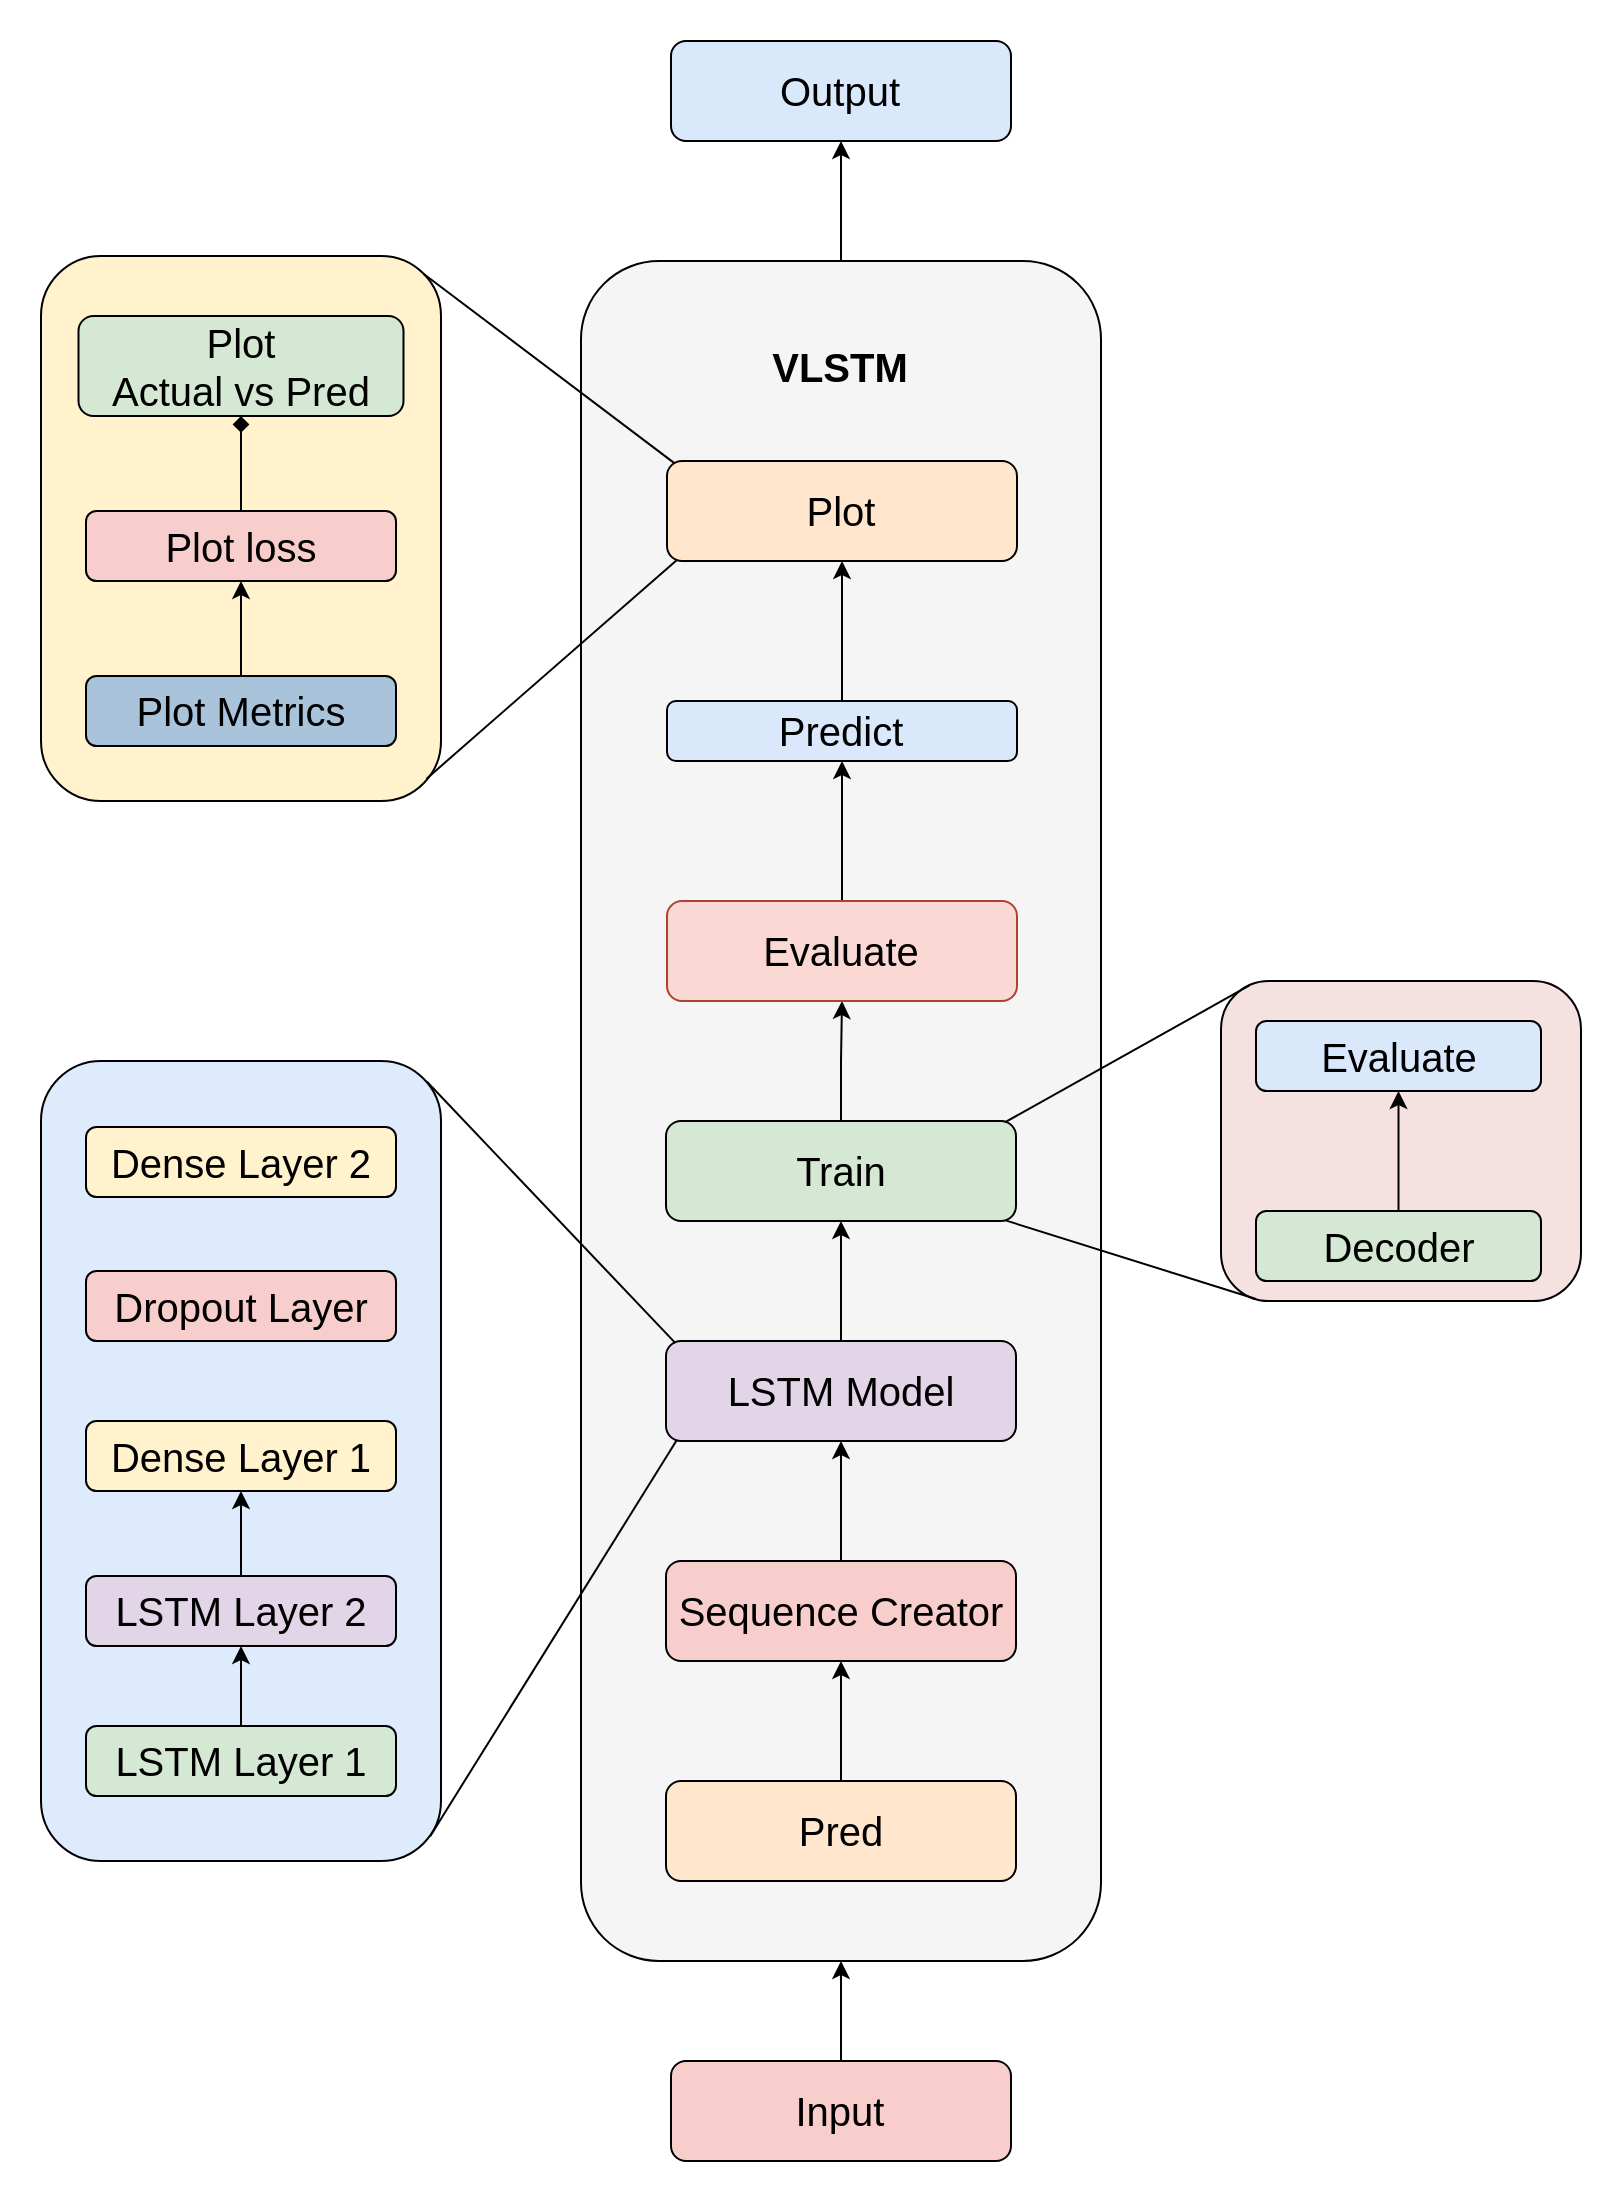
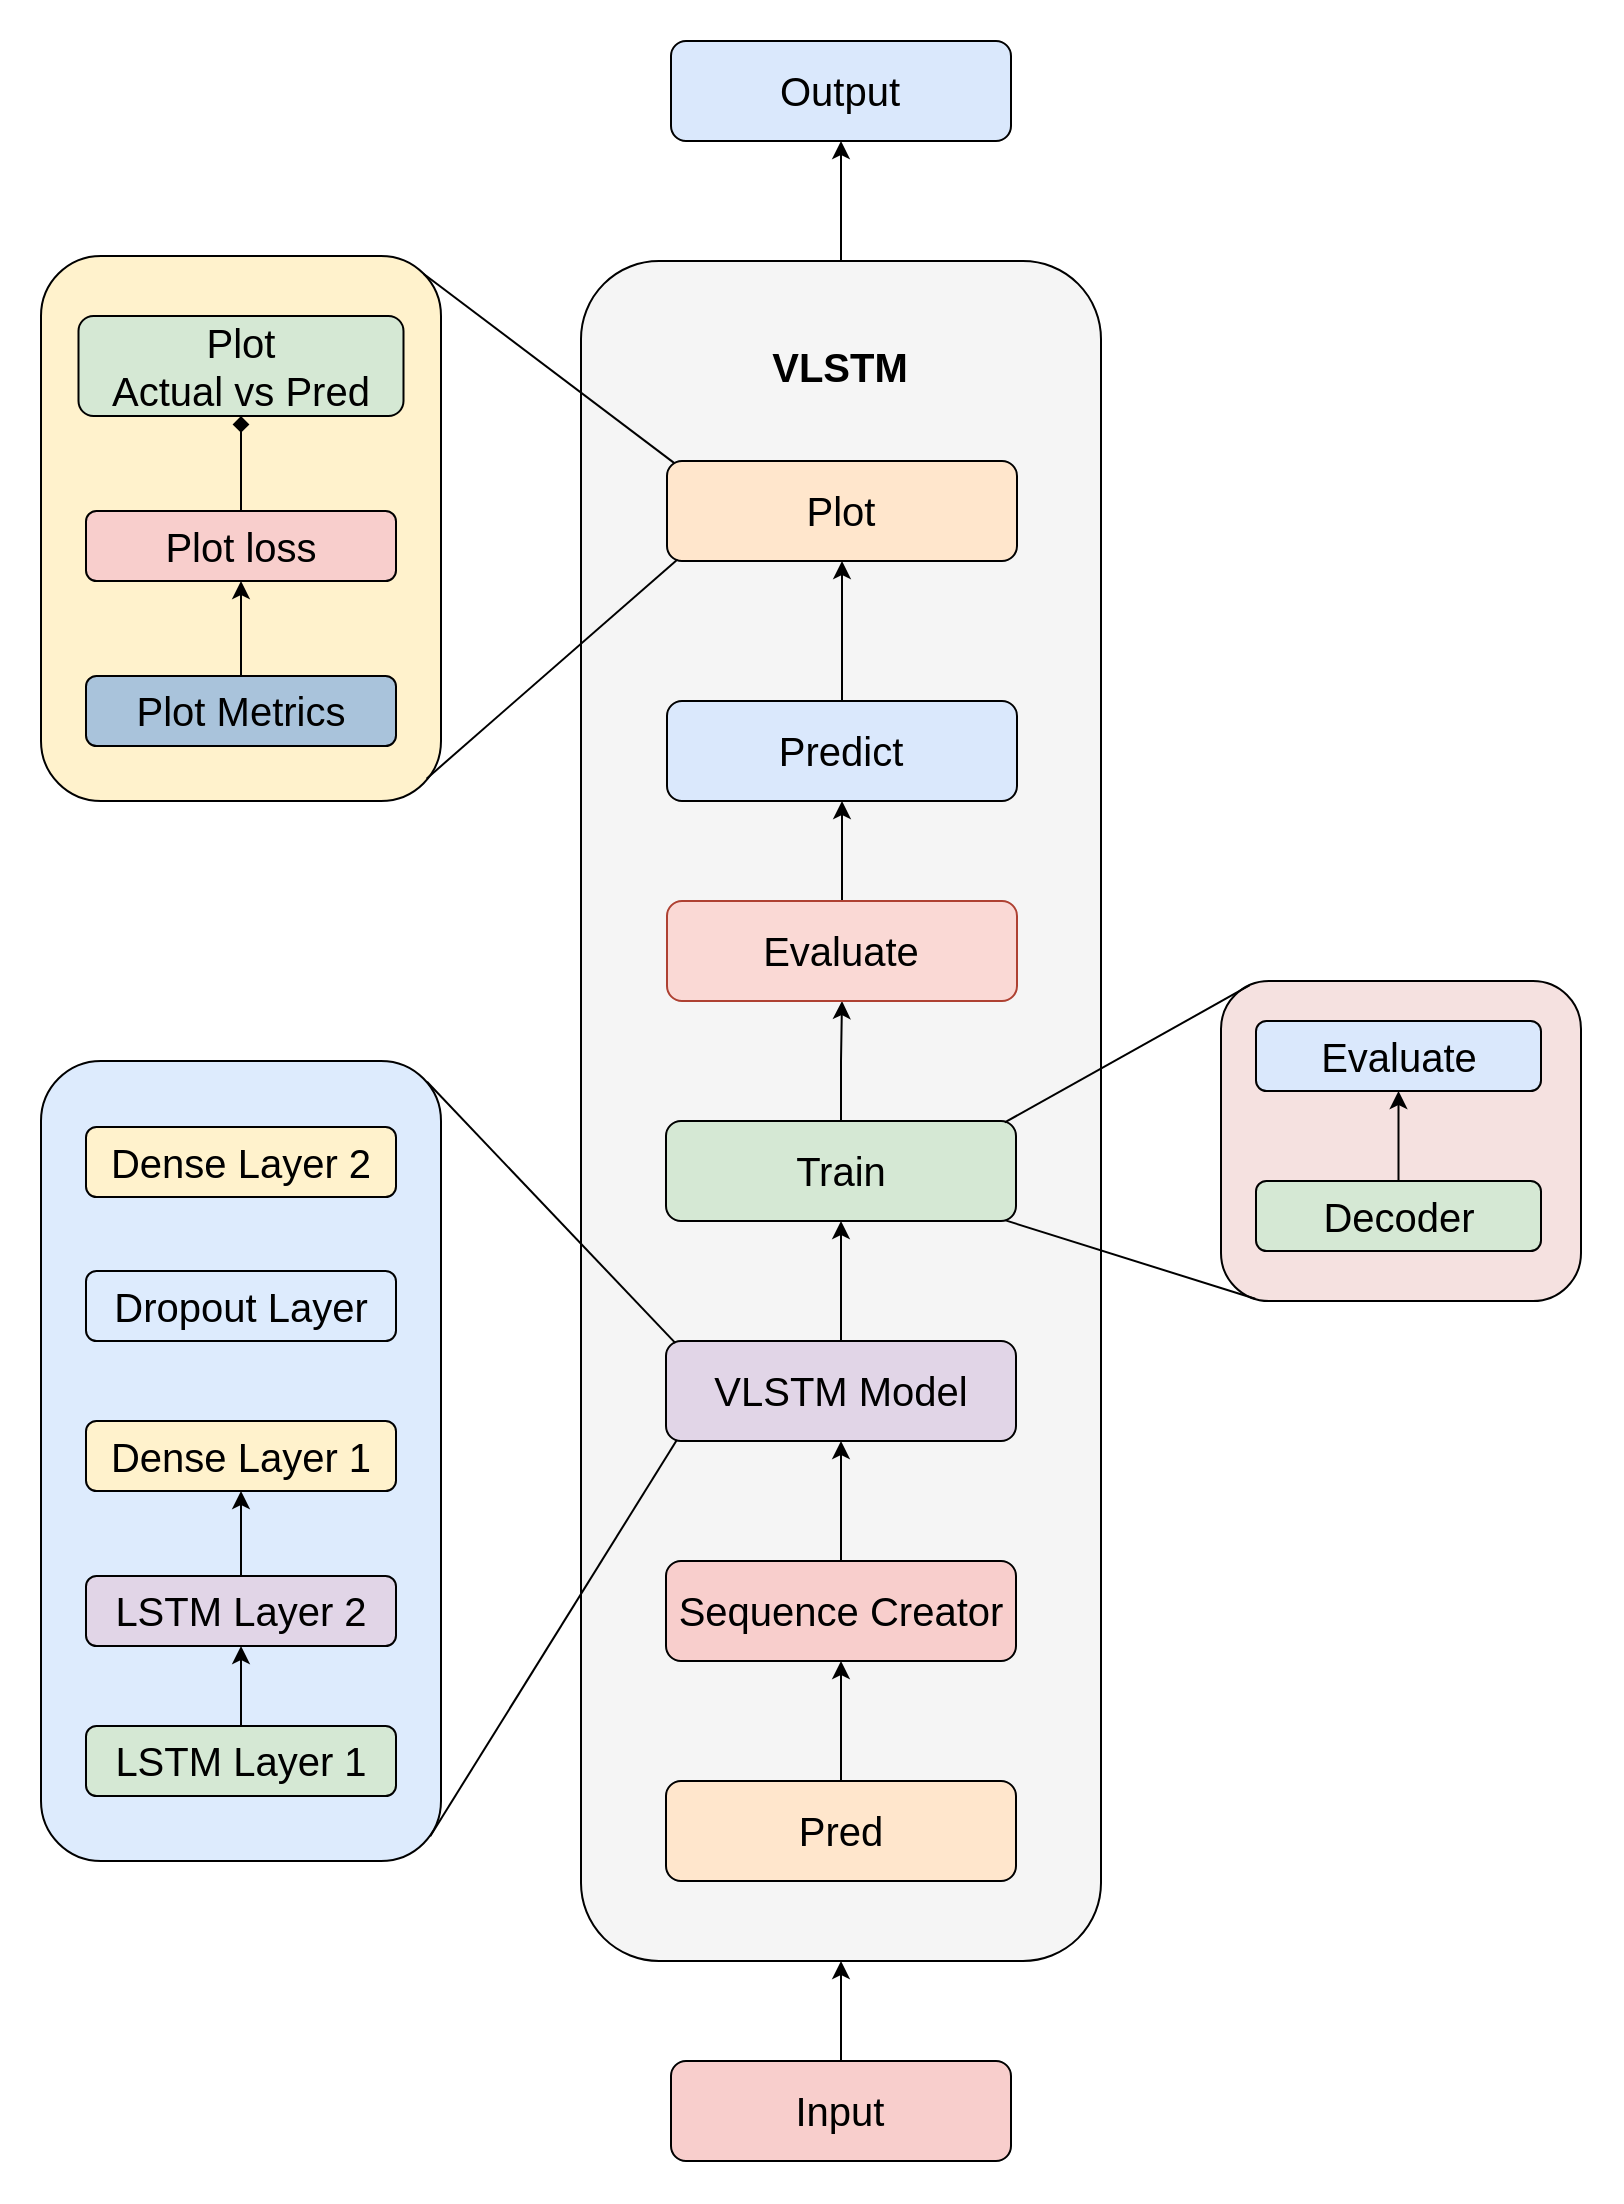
- <mxCell id="10" value="&lt;font style=&quot;font-size: 20px;&quot;&gt;Predict&lt;/font&gt;" style="rounded=1;whiteSpace=wrap;html=1;fillColor=#dae8fc;strokeColor=#000000;" parent="1" vertex="1"><mxGeometry x="333" y="350" width="175" height="30" as="geometry" /></mxCell>
+ <mxCell id="10" value="&lt;font style=&quot;font-size: 20px;&quot;&gt;Predict&lt;/font&gt;" style="rounded=1;whiteSpace=wrap;html=1;fillColor=#dae8fc;strokeColor=#000000;" parent="1" vertex="1"><mxGeometry x="333" y="350" width="175" height="50" as="geometry" /></mxCell>
- <mxCell id="22" value="&lt;font style=&quot;font-size: 20px;&quot;&gt;Decoder&lt;/font&gt;" style="rounded=1;whiteSpace=wrap;html=1;fillColor=#d5e8d4;strokeColor=#000000;" parent="1" vertex="1"><mxGeometry x="627.5" y="605" width="142.5" height="35" as="geometry" /></mxCell>
+ <mxCell id="22" value="&lt;font style=&quot;font-size: 20px;&quot;&gt;Decoder&lt;/font&gt;" style="rounded=1;whiteSpace=wrap;html=1;fillColor=#d5e8d4;strokeColor=#000000;" parent="1" vertex="1"><mxGeometry x="627.5" y="590" width="142.5" height="35" as="geometry" /></mxCell>
- <mxCell id="31" value="&lt;span style=&quot;font-size: 20px;&quot;&gt;Dropout Layer&lt;/span&gt;" style="rounded=1;whiteSpace=wrap;html=1;fillColor=#f8cecc;strokeColor=#000000;" parent="1" vertex="1"><mxGeometry x="42.5" y="635" width="155" height="35" as="geometry" /></mxCell>
+ <mxCell id="31" value="&lt;span style=&quot;font-size: 20px;&quot;&gt;Dropout Layer&lt;/span&gt;" style="rounded=1;whiteSpace=wrap;html=1;fillColor=#ddebfd;strokeColor=#000000;" parent="1" vertex="1"><mxGeometry x="42.5" y="635" width="155" height="35" as="geometry" /></mxCell>
- <mxCell id="15" value="&lt;font style=&quot;font-size: 20px;&quot;&gt;LSTM Model&lt;/font&gt;" style="rounded=1;whiteSpace=wrap;html=1;fillColor=#e1d5e7;strokeColor=#000000;" parent="1" vertex="1"><mxGeometry x="332.5" y="670" width="175" height="50" as="geometry" /></mxCell>
+ <mxCell id="15" value="&lt;font style=&quot;font-size: 20px;&quot;&gt;VLSTM Model&lt;/font&gt;" style="rounded=1;whiteSpace=wrap;html=1;fillColor=#e1d5e7;strokeColor=#000000;" parent="1" vertex="1"><mxGeometry x="332.5" y="670" width="175" height="50" as="geometry" /></mxCell>
